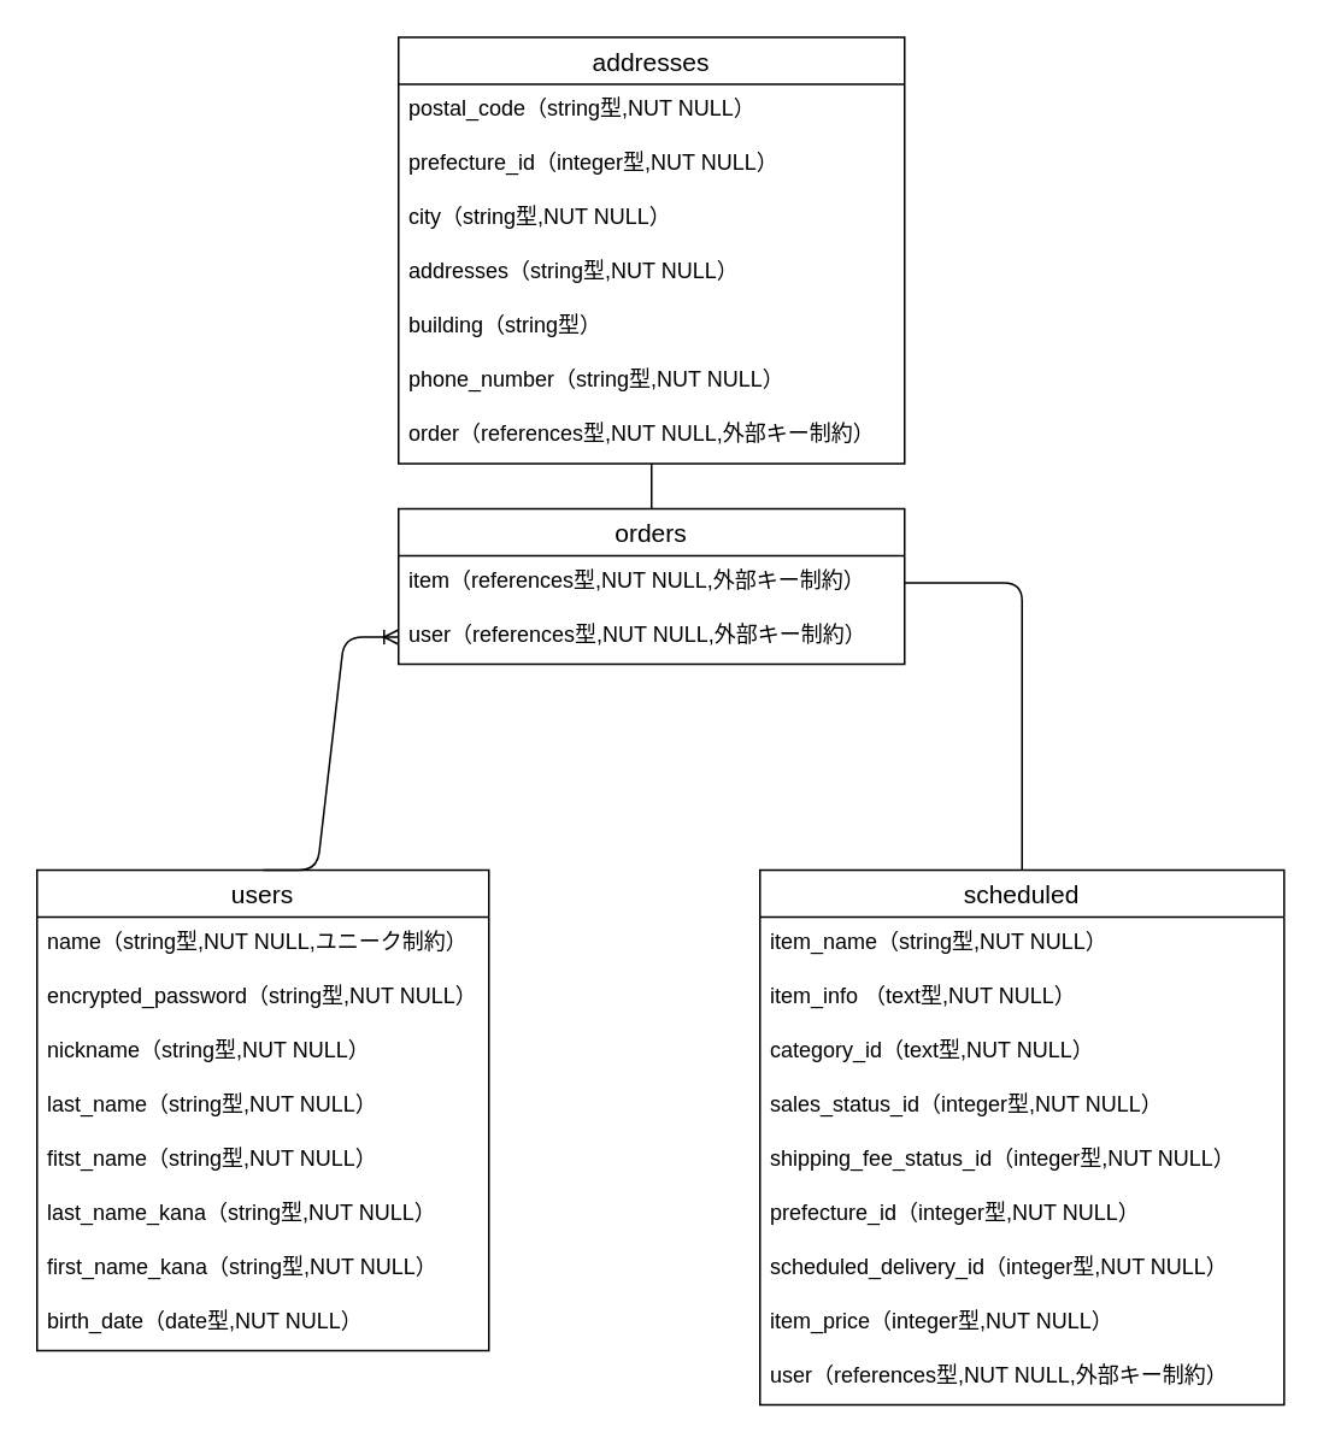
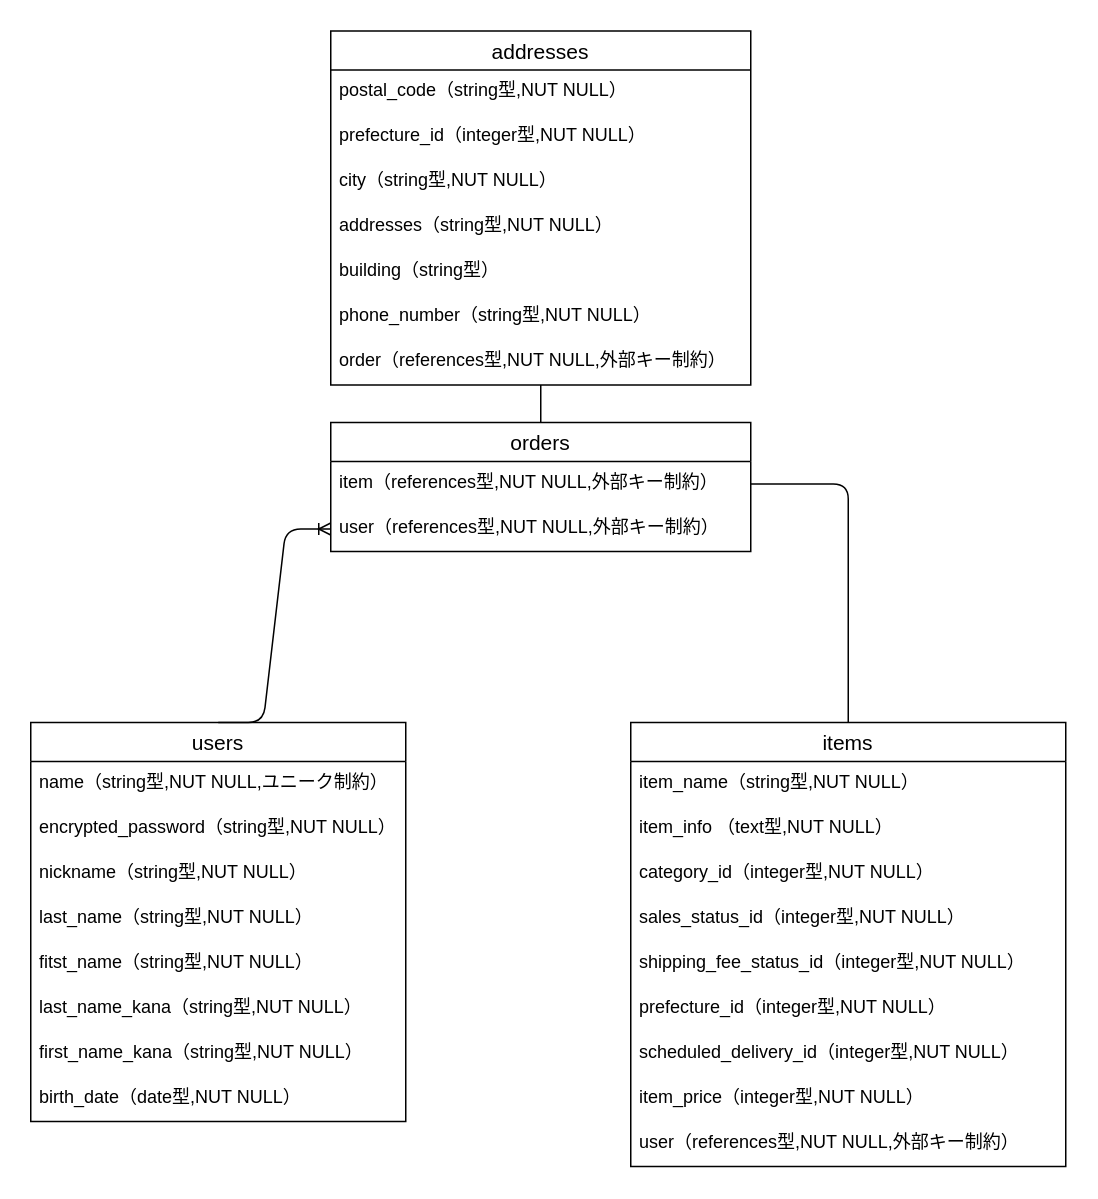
- <mxCell id="11" value="scheduled" style="swimlane;fontStyle=0;childLayout=stackLayout;horizontal=1;startSize=26;horizontalStack=0;resizeParent=1;resizeParentMax=0;resizeLast=0;collapsible=1;marginBottom=0;align=center;fontSize=14;" parent="1" vertex="1"><mxGeometry x="420" y="481" width="290" height="296" as="geometry" /></mxCell>
+ <mxCell id="11" value="items" style="swimlane;fontStyle=0;childLayout=stackLayout;horizontal=1;startSize=26;horizontalStack=0;resizeParent=1;resizeParentMax=0;resizeLast=0;collapsible=1;marginBottom=0;align=center;fontSize=14;" parent="1" vertex="1"><mxGeometry x="420" y="481" width="290" height="296" as="geometry" /></mxCell>
- <mxCell id="14" value="category_id（text型,NUT NULL）" style="text;strokeColor=none;fillColor=none;spacingLeft=4;spacingRight=4;overflow=hidden;rotatable=0;points=[[0,0.5],[1,0.5]];portConstraint=eastwest;fontSize=12;" parent="11" vertex="1"><mxGeometry y="86" width="290" height="30" as="geometry" /></mxCell>
+ <mxCell id="14" value="category_id（integer型,NUT NULL）" style="text;strokeColor=none;fillColor=none;spacingLeft=4;spacingRight=4;overflow=hidden;rotatable=0;points=[[0,0.5],[1,0.5]];portConstraint=eastwest;fontSize=12;" parent="11" vertex="1"><mxGeometry y="86" width="290" height="30" as="geometry" /></mxCell>
